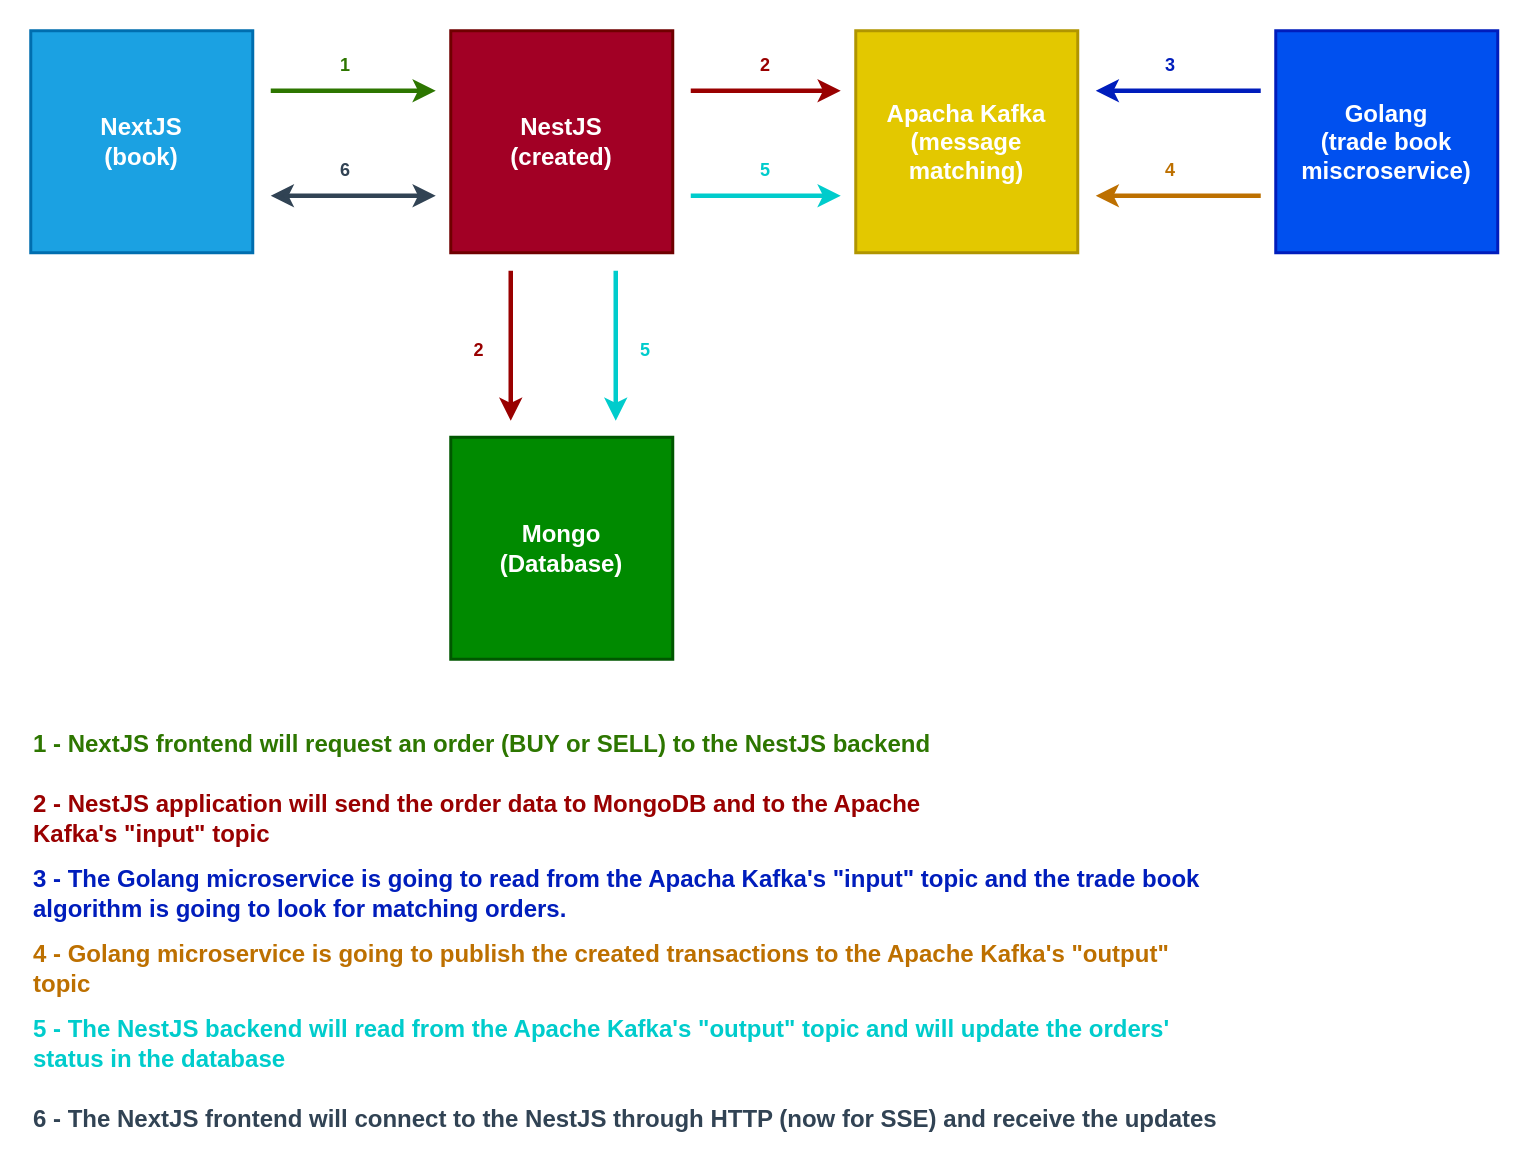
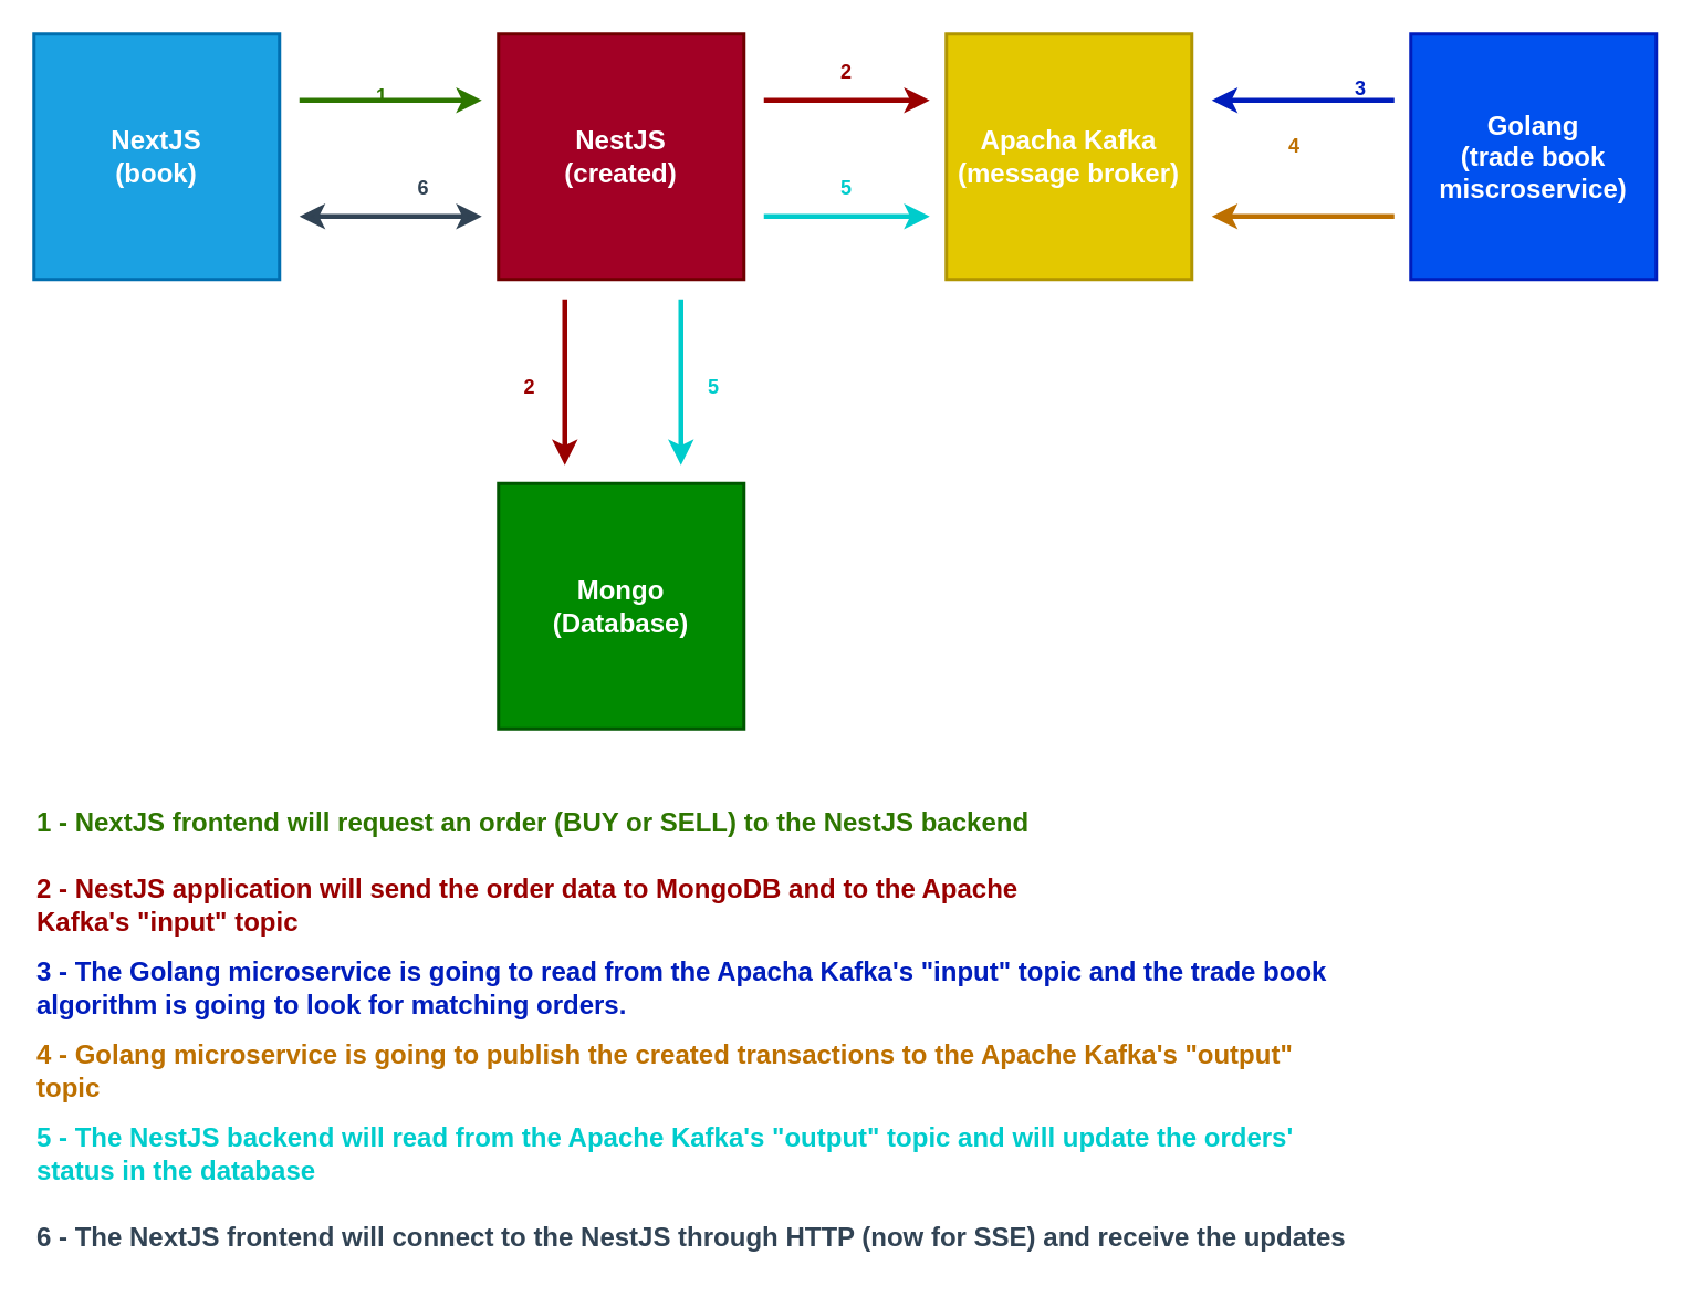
- <mxCell id="21" value="1" style="text;strokeColor=none;align=center;fillColor=none;html=1;verticalAlign=middle;whiteSpace=wrap;rounded=0;fontStyle=1;fontColor=#2D7600;" vertex="1" parent="1"><mxGeometry x="220" y="35" width="20" height="16" as="geometry" /></mxCell>
+ <mxCell id="21" value="1" style="text;strokeColor=none;align=center;fillColor=none;html=1;verticalAlign=middle;whiteSpace=wrap;rounded=0;fontStyle=1;fontColor=#2D7600;" vertex="1" parent="1"><mxGeometry x="220" y="50" width="20" height="16" as="geometry" /></mxCell>
- <mxCell id="23" value="3" style="text;strokeColor=none;align=center;fillColor=none;html=1;verticalAlign=middle;whiteSpace=wrap;rounded=0;fontStyle=1;fontColor=#001DBC;" vertex="1" parent="1"><mxGeometry x="770" y="35" width="20" height="16" as="geometry" /></mxCell>
+ <mxCell id="23" value="3" style="text;strokeColor=none;align=center;fillColor=none;html=1;verticalAlign=middle;whiteSpace=wrap;rounded=0;fontStyle=1;fontColor=#001DBC;" vertex="1" parent="1"><mxGeometry x="810" y="45" width="20" height="16" as="geometry" /></mxCell>
- <mxCell id="13" value="&lt;font color=&quot;#ffffff&quot; style=&quot;font-size: 16px;&quot;&gt;&lt;b&gt;Apacha Kafka&lt;br&gt;(message matching)&lt;/b&gt;&lt;/font&gt;" style="whiteSpace=wrap;html=1;aspect=fixed;fillColor=#e3c800;strokeWidth=2;strokeColor=#B09500;fontColor=#000000;" parent="1" vertex="1"><mxGeometry x="570" y="20" width="148" height="148" as="geometry" /></mxCell>
+ <mxCell id="13" value="&lt;font color=&quot;#ffffff&quot; style=&quot;font-size: 16px;&quot;&gt;&lt;b&gt;Apacha Kafka&lt;br&gt;(message broker)&lt;/b&gt;&lt;/font&gt;" style="whiteSpace=wrap;html=1;aspect=fixed;fillColor=#e3c800;strokeWidth=2;strokeColor=#B09500;fontColor=#000000;" parent="1" vertex="1"><mxGeometry x="570" y="20" width="148" height="148" as="geometry" /></mxCell>
- <mxCell id="24" value="6" style="text;strokeColor=none;align=center;fillColor=none;html=1;verticalAlign=middle;whiteSpace=wrap;rounded=0;fontStyle=1;fontColor=#314354;" vertex="1" parent="1"><mxGeometry x="220" y="105" width="20" height="16" as="geometry" /></mxCell>
+ <mxCell id="24" value="6" style="text;strokeColor=none;align=center;fillColor=none;html=1;verticalAlign=middle;whiteSpace=wrap;rounded=0;fontStyle=1;fontColor=#314354;" vertex="1" parent="1"><mxGeometry x="245" y="105" width="20" height="16" as="geometry" /></mxCell>
- <mxCell id="26" value="4" style="text;strokeColor=none;align=center;fillColor=none;html=1;verticalAlign=middle;whiteSpace=wrap;rounded=0;fontStyle=1;fontColor=#BD7000;" vertex="1" parent="1"><mxGeometry x="770" y="105" width="20" height="16" as="geometry" /></mxCell>
+ <mxCell id="26" value="4" style="text;strokeColor=none;align=center;fillColor=none;html=1;verticalAlign=middle;whiteSpace=wrap;rounded=0;fontStyle=1;fontColor=#BD7000;" vertex="1" parent="1"><mxGeometry x="770" y="80" width="20" height="16" as="geometry" /></mxCell>
